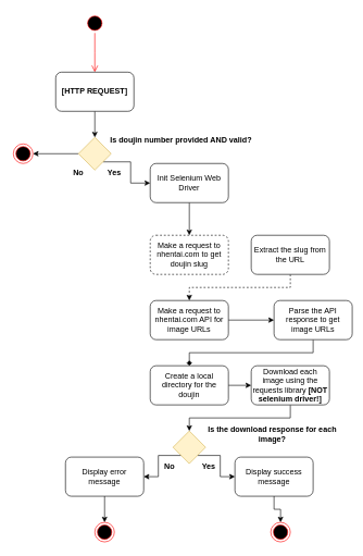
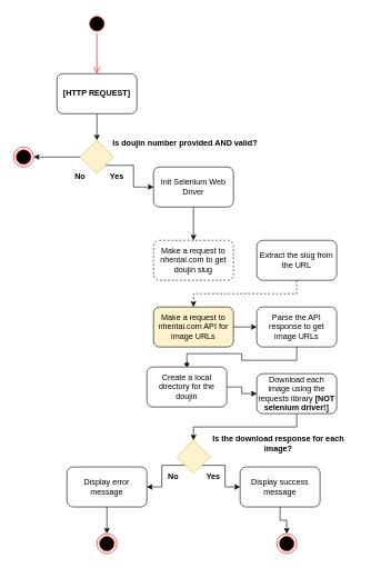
- <mxCell id="17" value="Make a request to nhentai.com API for image URLs" style="rounded=1;whiteSpace=wrap;html=1;" parent="1" vertex="1"><mxGeometry x="230" y="460" width="120" height="60" as="geometry" /></mxCell>
+ <mxCell id="17" value="Make a request to nhentai.com API for image URLs" style="rounded=1;whiteSpace=wrap;html=1;fillColor=#fff2cc;" parent="1" vertex="1"><mxGeometry x="230" y="460" width="120" height="60" as="geometry" /></mxCell>
- <mxCell id="19" value="Parse the API response to get image URLs" style="rounded=1;whiteSpace=wrap;html=1;" parent="1" vertex="1"><mxGeometry x="420" y="460" width="120" height="60" as="geometry" /></mxCell>
+ <mxCell id="19" value="Parse the API response to get image URLs" style="rounded=1;whiteSpace=wrap;html=1;" parent="1" vertex="1"><mxGeometry x="385" y="460" width="120" height="60" as="geometry" /></mxCell>
- <mxCell id="21" value="Create a local directory for the doujin" style="rounded=1;whiteSpace=wrap;html=1;" parent="1" vertex="1"><mxGeometry x="230" y="560" width="120" height="60" as="geometry" /></mxCell>
+ <mxCell id="21" value="Create a local directory for the doujin" style="rounded=1;whiteSpace=wrap;html=1;" parent="1" vertex="1"><mxGeometry x="220" y="550" width="120" height="60" as="geometry" /></mxCell>
